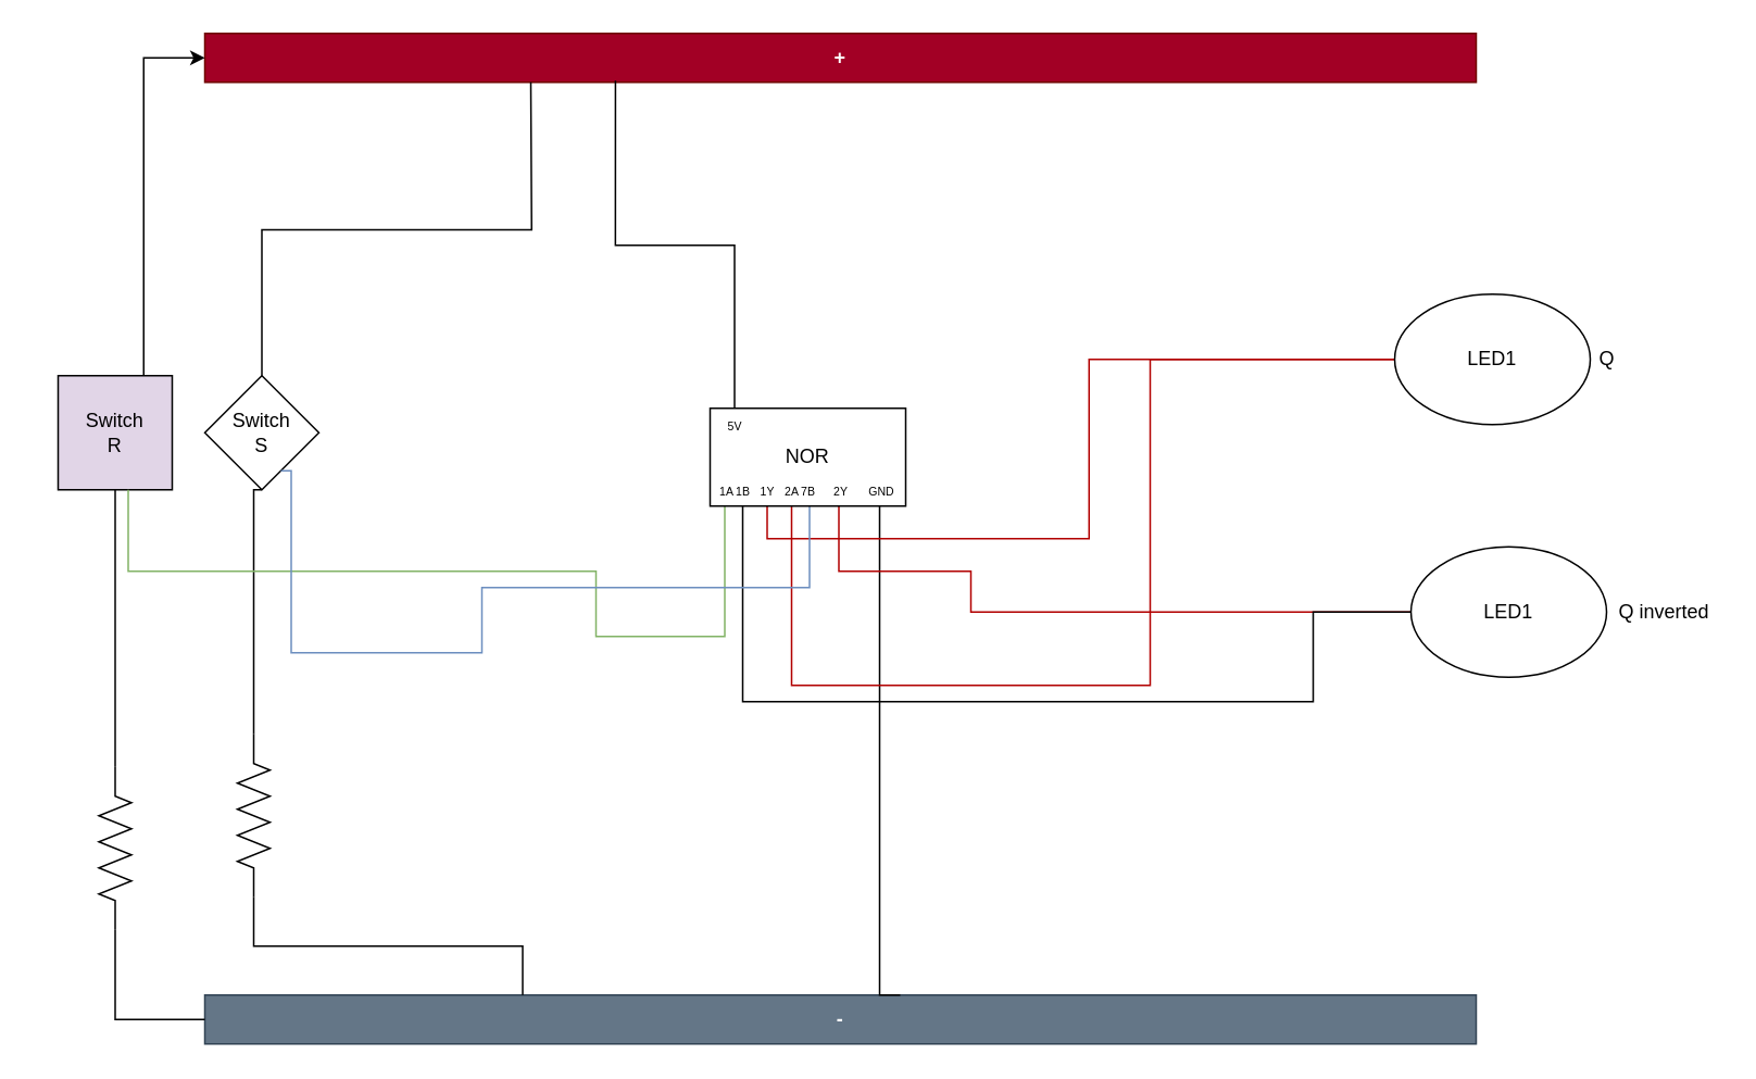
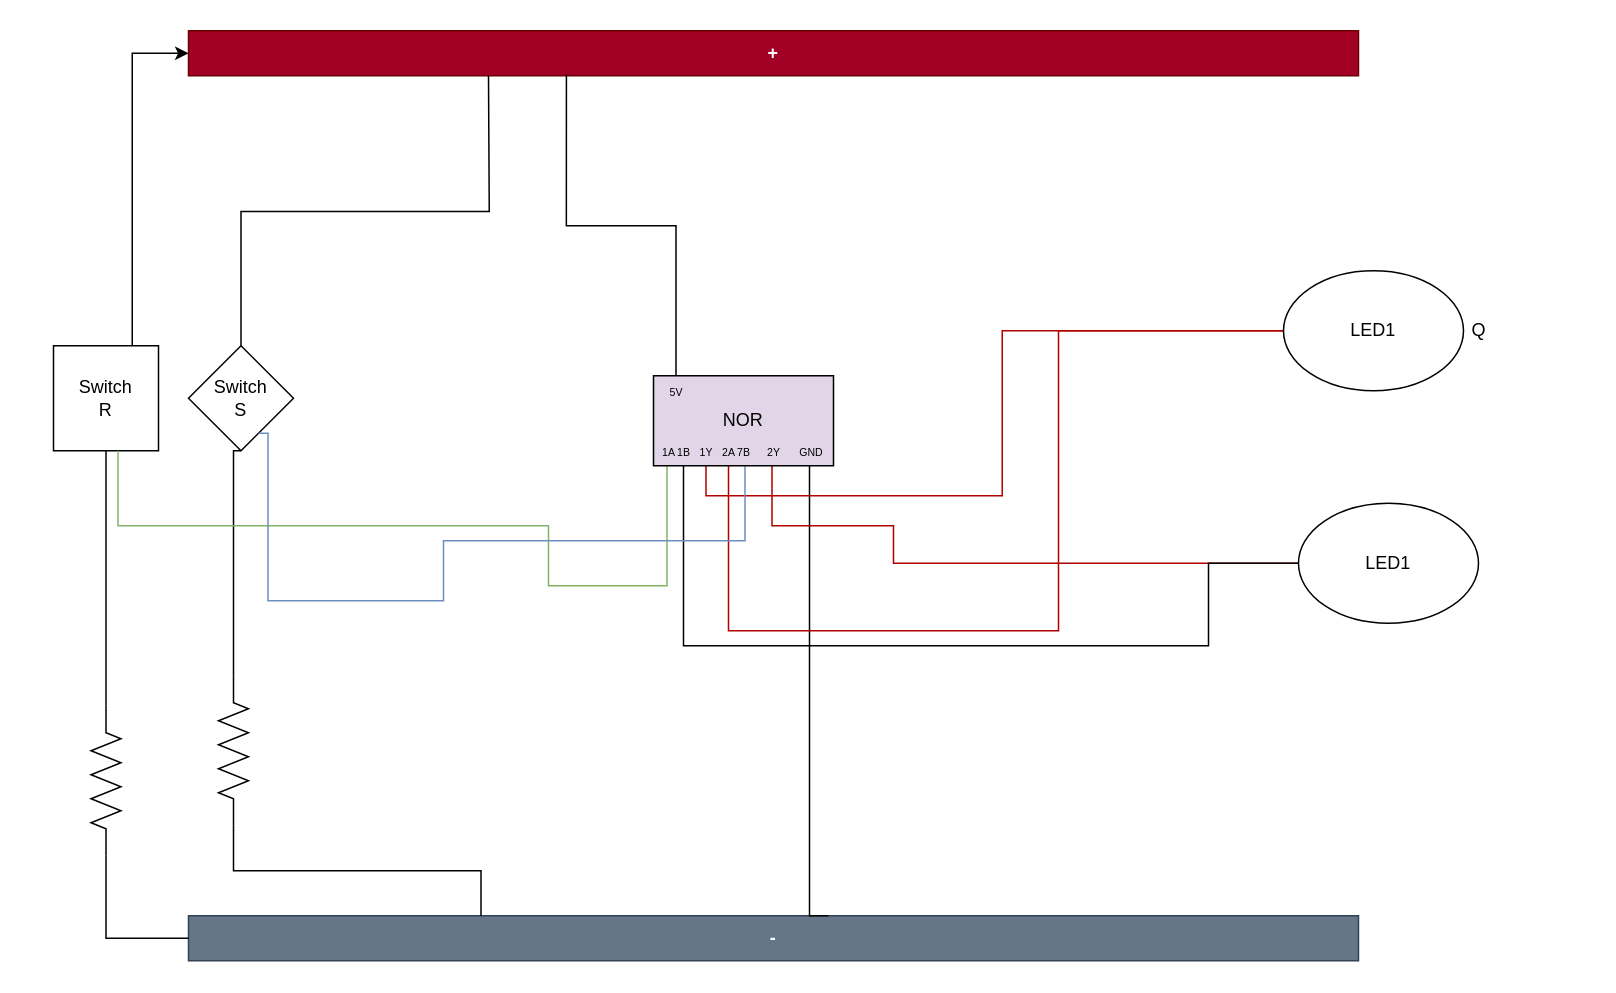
- <mxCell id="6" value="Switch&lt;br&gt;R" style="whiteSpace=wrap;html=1;aspect=fixed;fillColor=#e1d5e7;" vertex="1" parent="1"><mxGeometry x="35" y="230" width="70" height="70" as="geometry" /></mxCell>
+ <mxCell id="6" value="Switch&lt;br&gt;R" style="whiteSpace=wrap;html=1;aspect=fixed;" vertex="1" parent="1"><mxGeometry x="35" y="230" width="70" height="70" as="geometry" /></mxCell>
- <mxCell id="22" value="NOR&lt;br&gt;" style="rounded=0;whiteSpace=wrap;html=1;" vertex="1" parent="1"><mxGeometry x="435" y="250" width="120" height="60" as="geometry" /></mxCell>
+ <mxCell id="22" value="NOR&lt;br&gt;" style="rounded=0;whiteSpace=wrap;html=1;fillColor=#e1d5e7;" vertex="1" parent="1"><mxGeometry x="435" y="250" width="120" height="60" as="geometry" /></mxCell>
- <mxCell id="34" value="Q inverted" style="text;html=1;resizable=0;autosize=1;align=center;verticalAlign=middle;points=[];fillColor=none;strokeColor=none;rounded=0;" vertex="1" parent="1"><mxGeometry x="985" y="365" width="70" height="20" as="geometry" /></mxCell>
